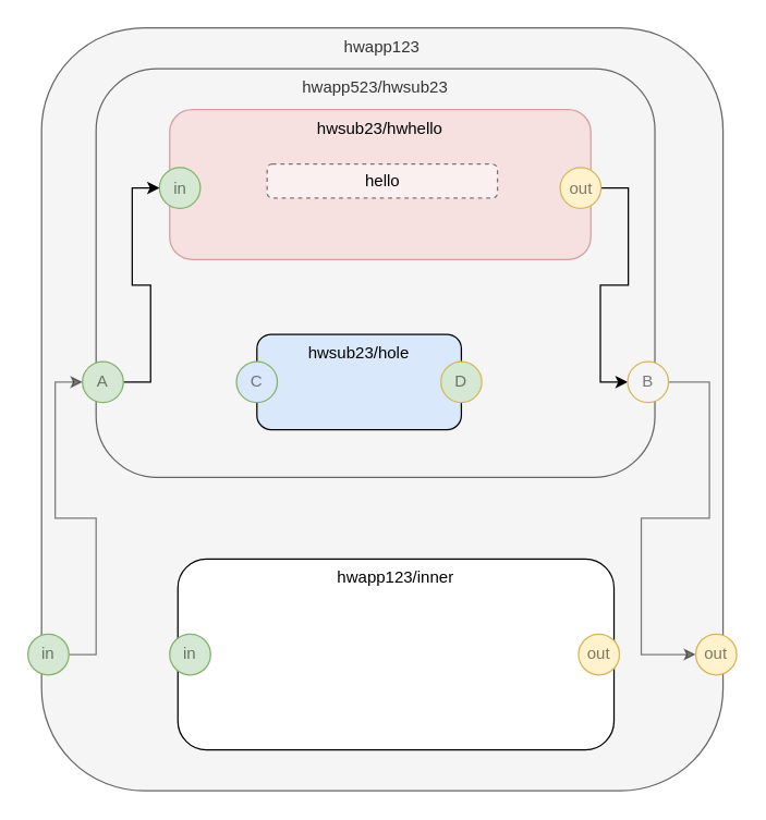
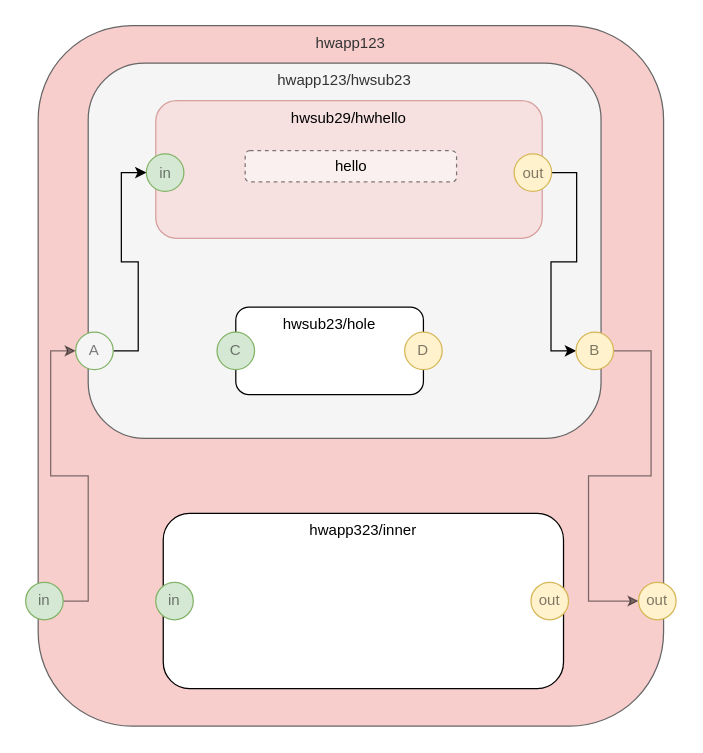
- <mxCell id="2" value="hwapp123" style="rounded=1;whiteSpace=wrap;html=1;verticalAlign=top;fillColor=#f5f5f5;strokeColor=#666666;fontColor=#333333;" parent="1" vertex="1"><mxGeometry x="30" y="20" width="500" height="560" as="geometry" /></mxCell>
+ <mxCell id="2" value="hwapp123" style="rounded=1;whiteSpace=wrap;html=1;verticalAlign=top;fillColor=#f8cecc;strokeColor=#666666;fontColor=#333333;" parent="1" vertex="1"><mxGeometry x="30" y="20" width="500" height="560" as="geometry" /></mxCell>
- <mxCell id="3" value="hwapp523/hwsub23" style="rounded=1;whiteSpace=wrap;html=1;verticalAlign=top;fillColor=#f5f5f5;strokeColor=#666666;fontColor=#333333;" parent="1" vertex="1"><mxGeometry x="70" y="50" width="410" height="300" as="geometry" /></mxCell>
+ <mxCell id="3" value="hwapp123/hwsub23" style="rounded=1;whiteSpace=wrap;html=1;verticalAlign=top;fillColor=#f5f5f5;strokeColor=#666666;fontColor=#333333;" parent="1" vertex="1"><mxGeometry x="70" y="50" width="410" height="300" as="geometry" /></mxCell>
- <mxCell id="4" value="hwsub23/hwhello" style="rounded=1;whiteSpace=wrap;html=1;opacity=50;align=center;verticalAlign=top;fillColor=#f8cecc;strokeColor=#b85450;" parent="1" vertex="1"><mxGeometry x="124" y="80" width="309" height="110" as="geometry" /></mxCell>
+ <mxCell id="4" value="hwsub29/hwhello" style="rounded=1;whiteSpace=wrap;html=1;opacity=50;align=center;verticalAlign=top;fillColor=#f8cecc;strokeColor=#b85450;" parent="1" vertex="1"><mxGeometry x="124" y="80" width="309" height="110" as="geometry" /></mxCell>
- <mxCell id="11" value="A" style="ellipse;whiteSpace=wrap;html=1;aspect=fixed;fillColor=#d5e8d4;align=center;strokeColor=#82b366;textOpacity=50;" parent="1" vertex="1"><mxGeometry x="60" y="265" width="30" height="30" as="geometry" /></mxCell>
+ <mxCell id="11" value="A" style="ellipse;whiteSpace=wrap;html=1;aspect=fixed;fillColor=#f5f5f5;align=center;strokeColor=#82b366;textOpacity=50;" parent="1" vertex="1"><mxGeometry x="60" y="265" width="30" height="30" as="geometry" /></mxCell>
- <mxCell id="14" value="C" style="ellipse;whiteSpace=wrap;html=1;aspect=fixed;fillColor=#dae8fc;align=center;strokeColor=#82b366;textOpacity=50;" parent="1" vertex="1"><mxGeometry x="173" y="265" width="30" height="30" as="geometry" /></mxCell>
+ <mxCell id="14" value="C" style="ellipse;whiteSpace=wrap;html=1;aspect=fixed;fillColor=#d5e8d4;align=center;strokeColor=#82b366;textOpacity=50;" parent="1" vertex="1"><mxGeometry x="173" y="265" width="30" height="30" as="geometry" /></mxCell>
- <mxCell id="9" value="hwsub23/hole" style="rounded=1;whiteSpace=wrap;html=1;verticalAlign=top;fillColor=#dae8fc;" parent="1" vertex="1"><mxGeometry x="188" y="245" width="150" height="70" as="geometry" /></mxCell>
+ <mxCell id="9" value="hwsub23/hole" style="rounded=1;whiteSpace=wrap;html=1;verticalAlign=top;" parent="1" vertex="1"><mxGeometry x="188" y="245" width="150" height="70" as="geometry" /></mxCell>
- <mxCell id="15" value="D" style="ellipse;whiteSpace=wrap;html=1;aspect=fixed;fillColor=#d5e8d4;align=center;strokeColor=#d6b656;textOpacity=50;" parent="1" vertex="1"><mxGeometry x="323" y="265" width="30" height="30" as="geometry" /></mxCell>
+ <mxCell id="15" value="D" style="ellipse;whiteSpace=wrap;html=1;aspect=fixed;fillColor=#fff2cc;align=center;strokeColor=#d6b656;textOpacity=50;" parent="1" vertex="1"><mxGeometry x="323" y="265" width="30" height="30" as="geometry" /></mxCell>
- <mxCell id="13" value="B" style="ellipse;whiteSpace=wrap;html=1;aspect=fixed;fillColor=#f5f5f5;align=center;strokeColor=#d6b656;textOpacity=50;" parent="1" vertex="1"><mxGeometry x="460" y="265" width="30" height="30" as="geometry" /></mxCell>
+ <mxCell id="13" value="B" style="ellipse;whiteSpace=wrap;html=1;aspect=fixed;fillColor=#fff2cc;align=center;strokeColor=#d6b656;textOpacity=50;" parent="1" vertex="1"><mxGeometry x="460" y="265" width="30" height="30" as="geometry" /></mxCell>
- <mxCell id="16" value="hwapp123/inner" style="rounded=1;whiteSpace=wrap;html=1;verticalAlign=top;" parent="1" vertex="1"><mxGeometry x="130" y="410" width="320" height="140" as="geometry" /></mxCell>
+ <mxCell id="16" value="hwapp323/inner" style="rounded=1;whiteSpace=wrap;html=1;verticalAlign=top;" parent="1" vertex="1"><mxGeometry x="130" y="410" width="320" height="140" as="geometry" /></mxCell>
